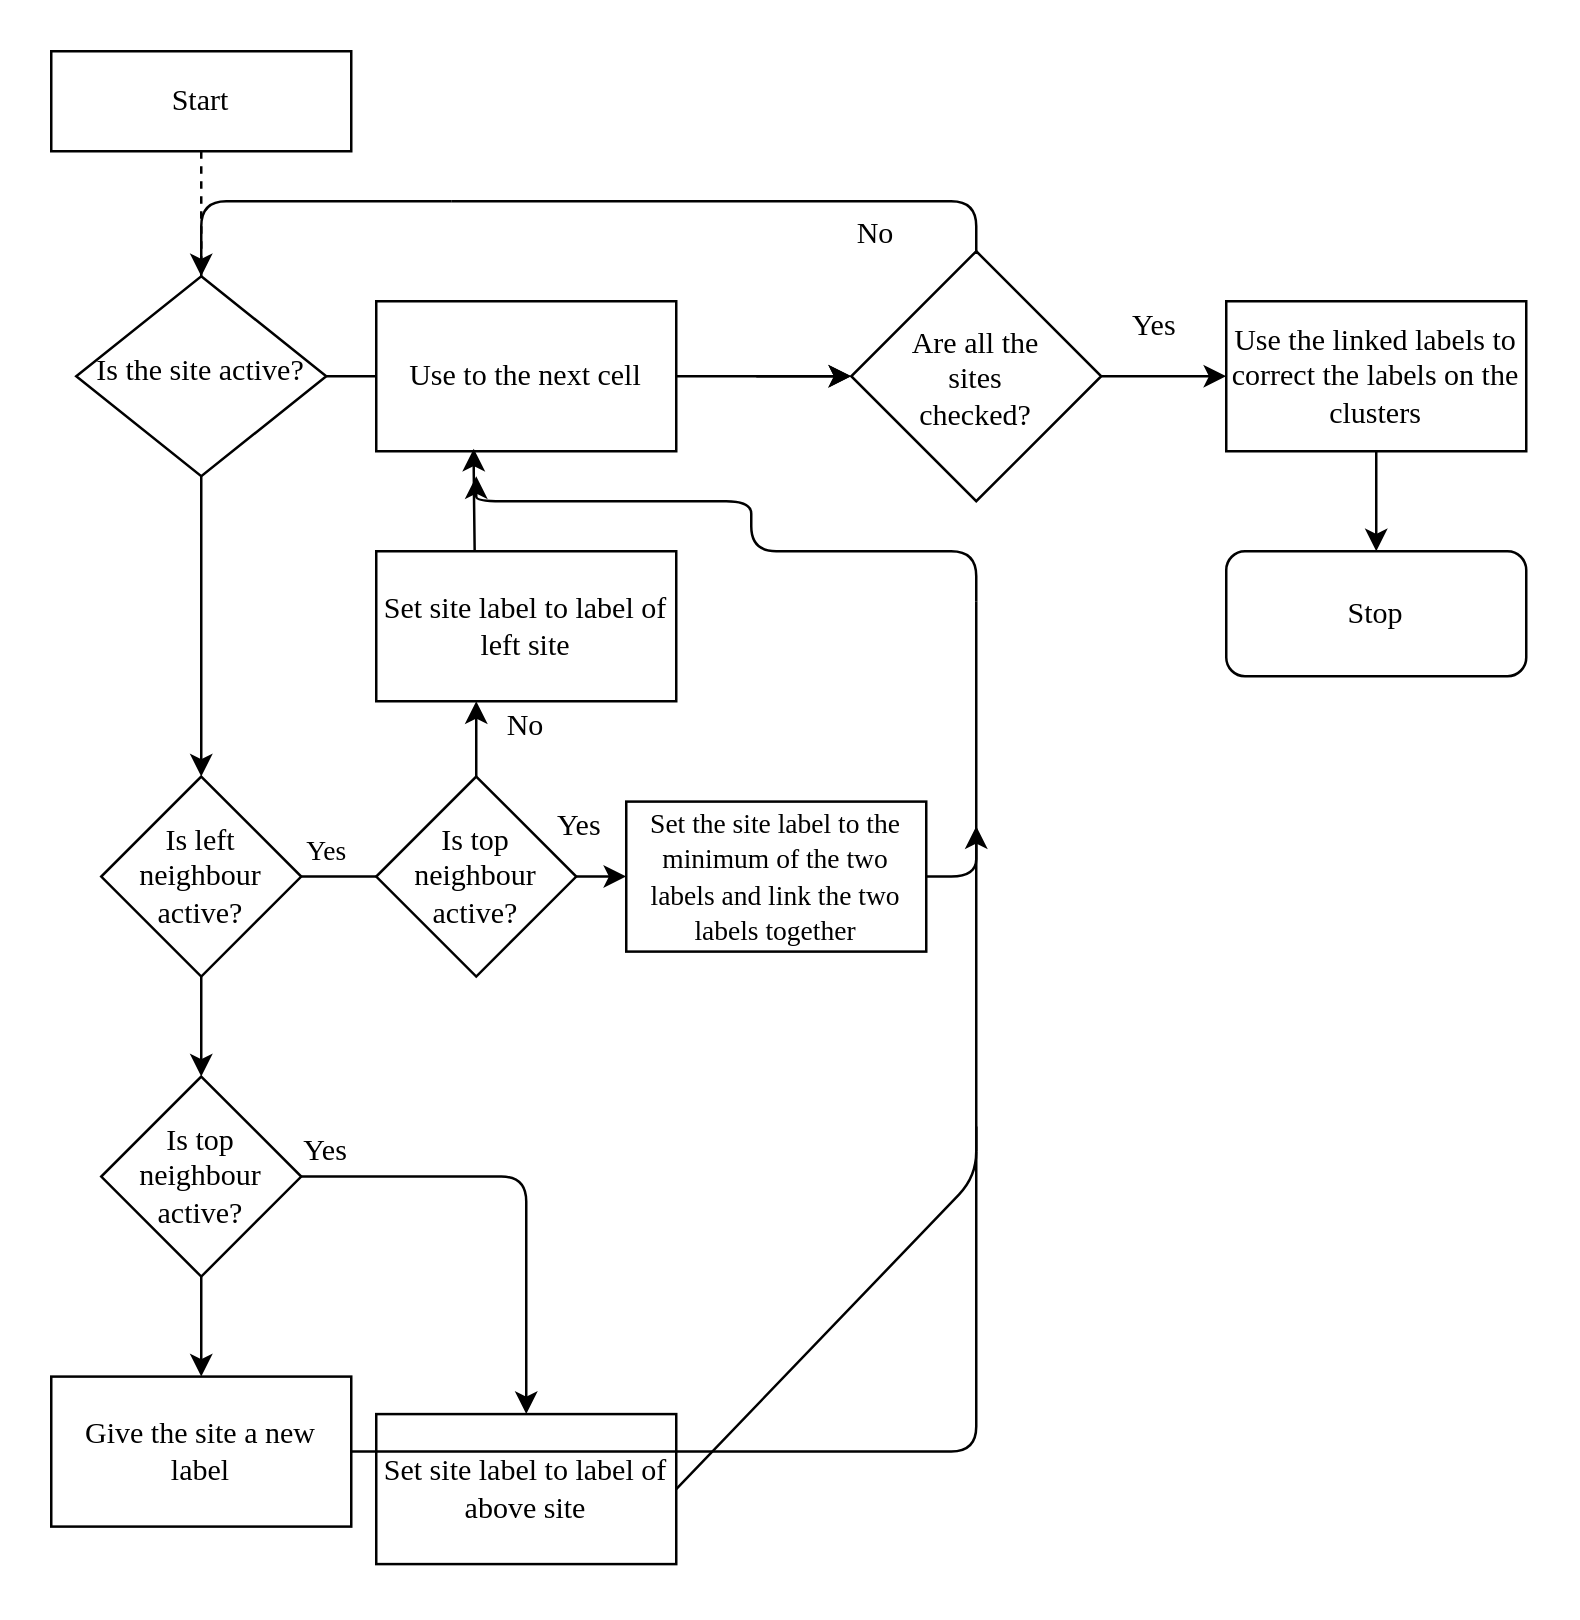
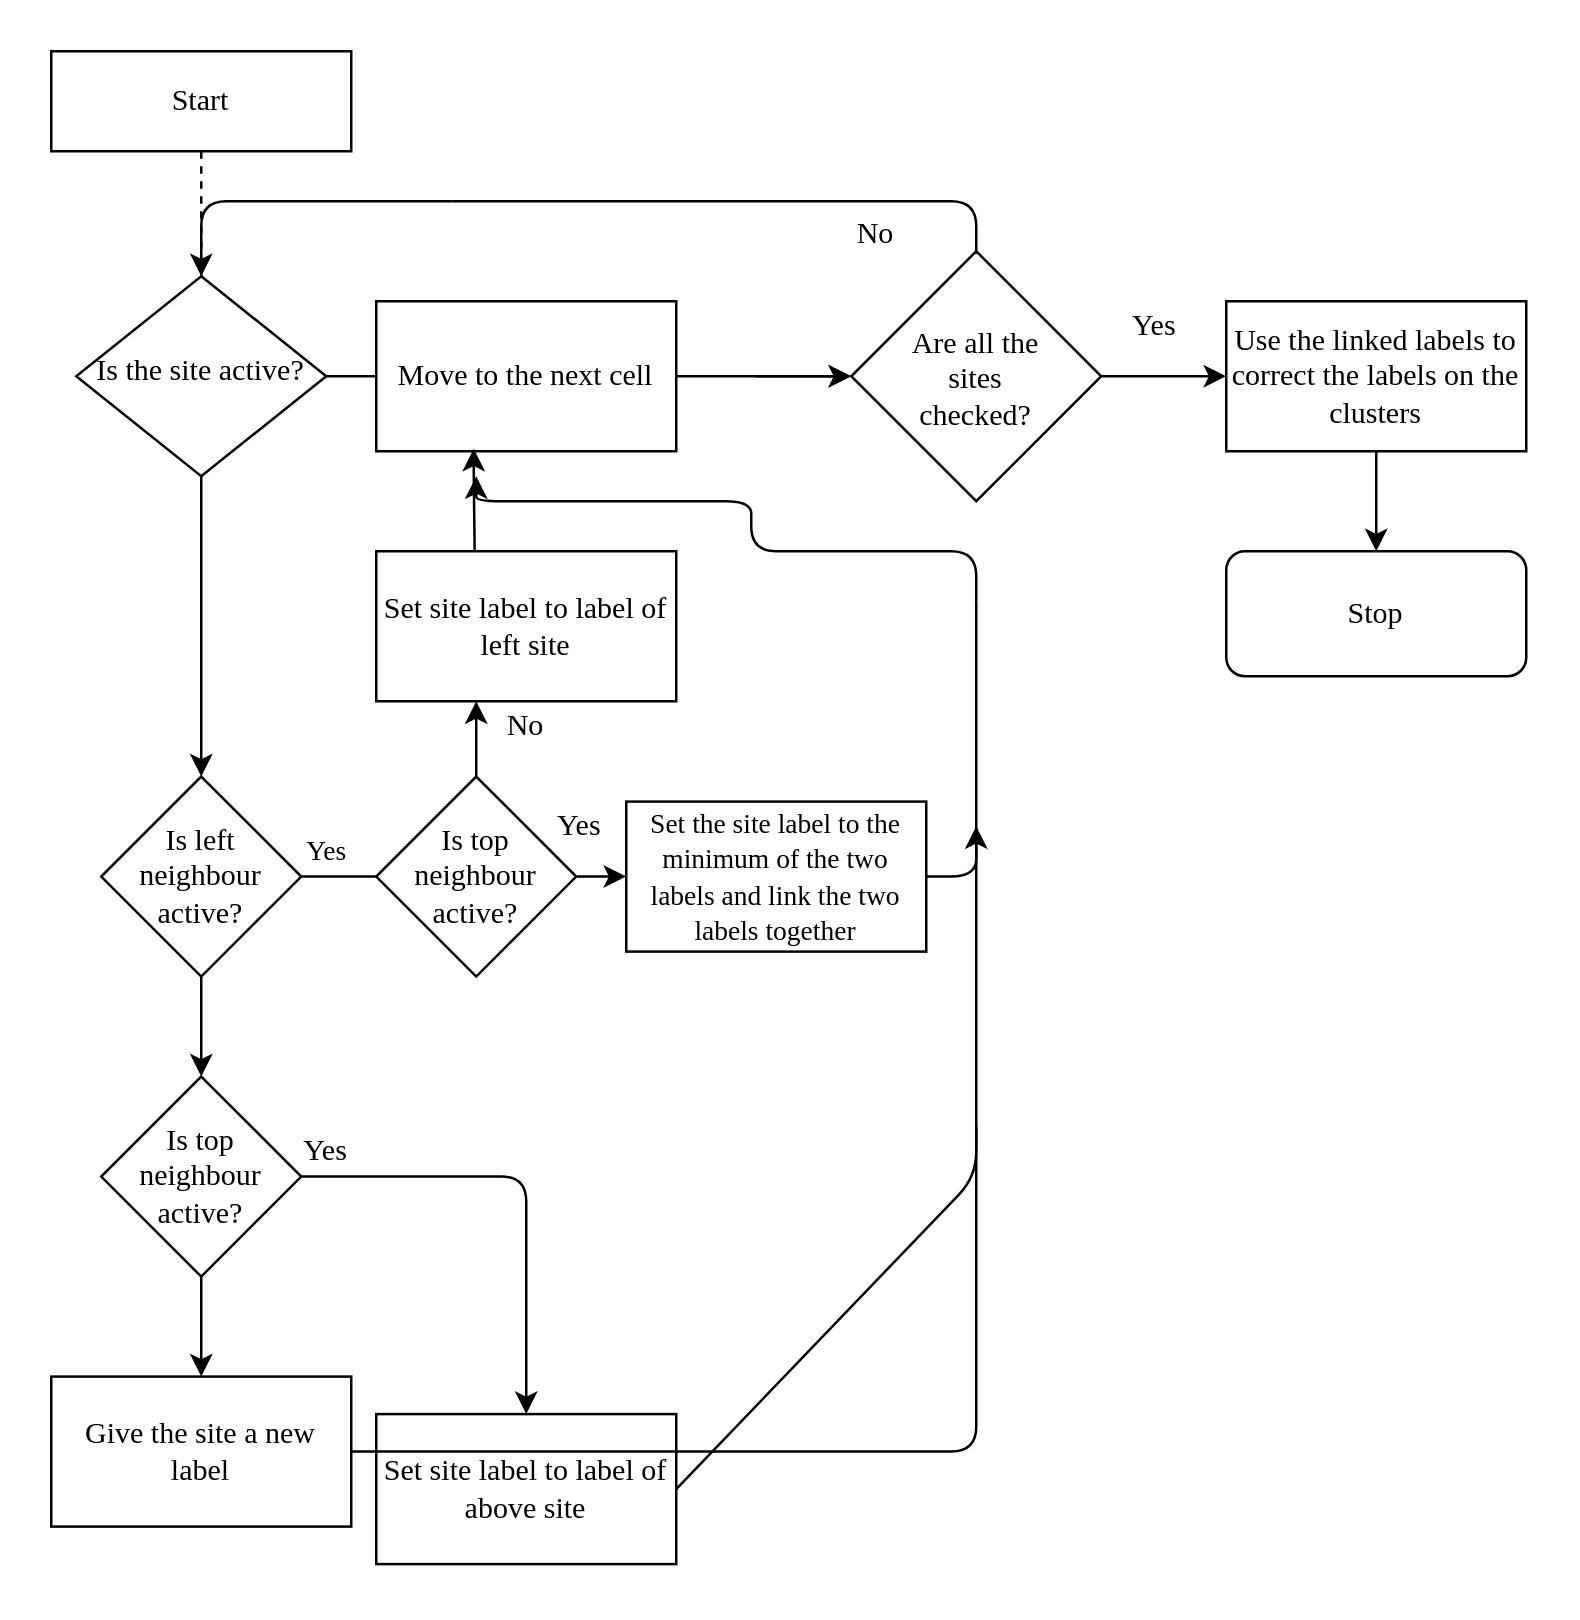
- <mxCell id="9" value="Use to the next cell" style="whiteSpace=wrap;html=1;fontFamily=Lora;fontSource=https%3A%2F%2Ffonts.googleapis.com%2Fcss%3Ffamily%3DLora;" parent="1" vertex="1"><mxGeometry x="150" y="120" width="120" height="60" as="geometry" /></mxCell>
+ <mxCell id="9" value="Move to the next cell" style="whiteSpace=wrap;html=1;fontFamily=Lora;fontSource=https%3A%2F%2Ffonts.googleapis.com%2Fcss%3Ffamily%3DLora;" parent="1" vertex="1"><mxGeometry x="150" y="120" width="120" height="60" as="geometry" /></mxCell>
